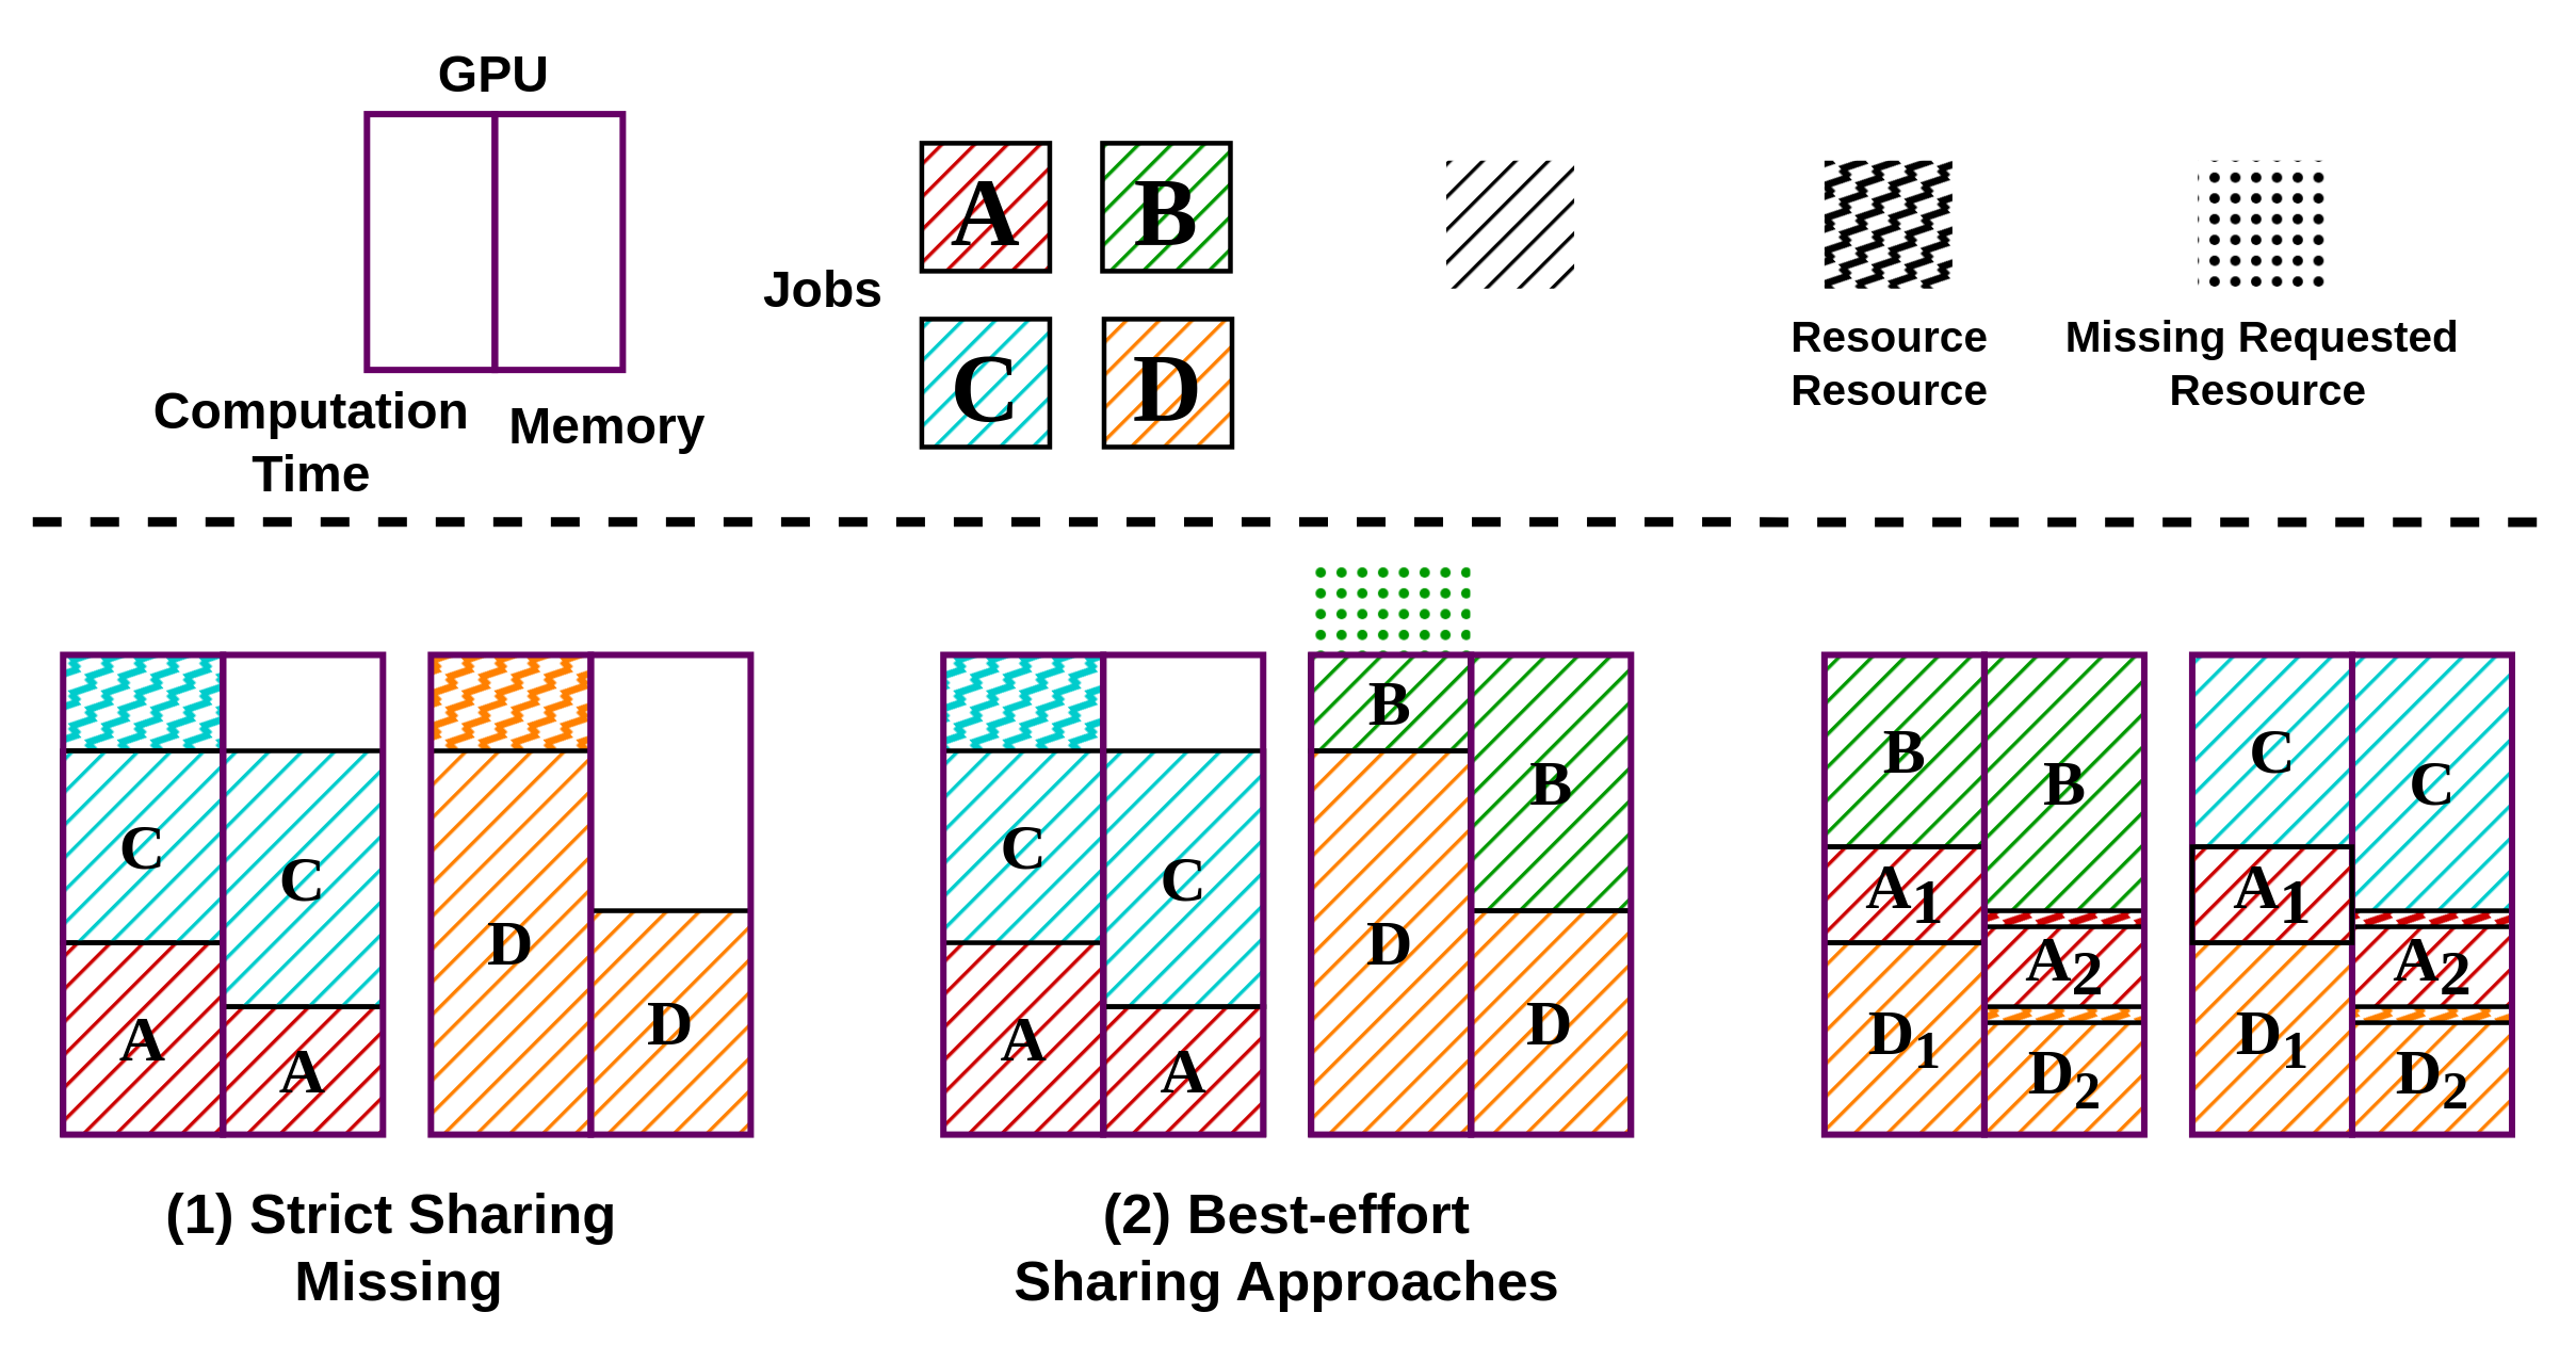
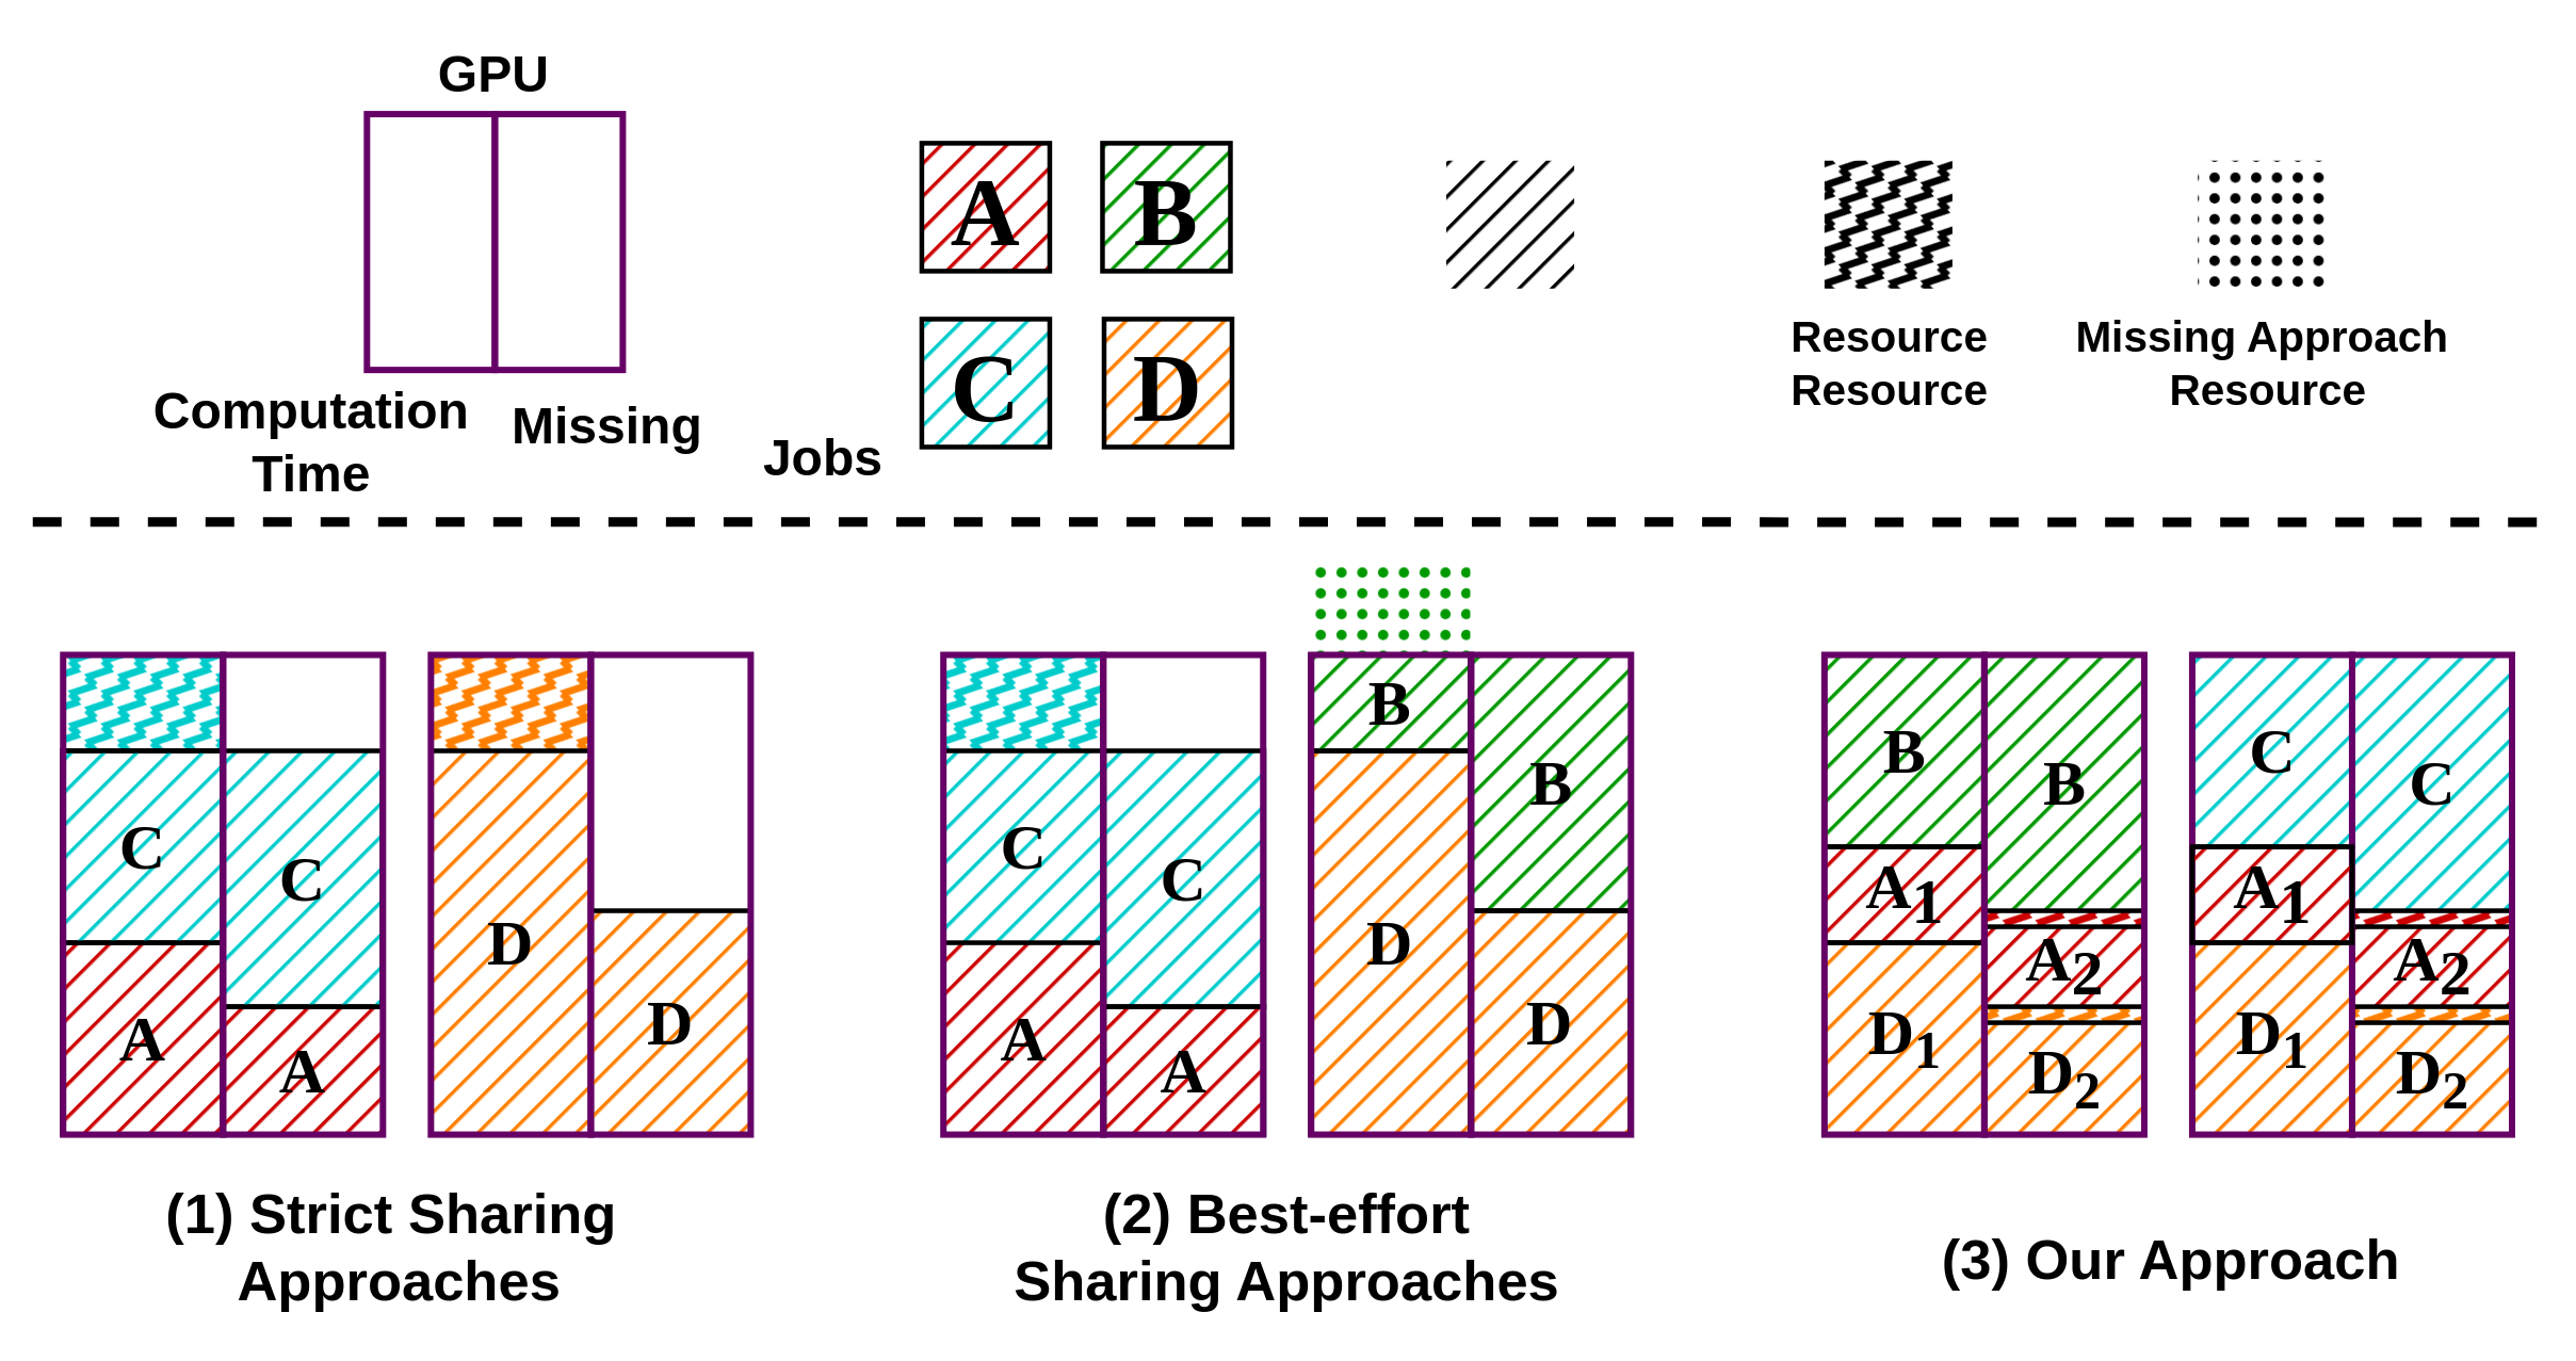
- <mxCell id="49" value="Jobs" style="text;html=1;align=center;verticalAlign=middle;resizable=0;points=[];autosize=1;strokeColor=none;fillColor=none;fontSize=32;fontStyle=1" parent="1" vertex="1"><mxGeometry x="464" y="155.8" width="100" height="50" as="geometry" /></mxCell>
+ <mxCell id="49" value="Jobs" style="text;html=1;align=center;verticalAlign=middle;resizable=0;points=[];autosize=1;strokeColor=none;fillColor=none;fontSize=32;fontStyle=1" parent="1" vertex="1"><mxGeometry x="464" y="260.8" width="100" height="50" as="geometry" /></mxCell>
- <mxCell id="66" value="Missing Requested&lt;br style=&quot;font-size: 27px;&quot;&gt;&amp;nbsp;Resource" style="text;html=1;align=center;verticalAlign=middle;resizable=0;points=[];autosize=1;strokeColor=none;fillColor=none;fontSize=27;fontStyle=1" parent="1" vertex="1"><mxGeometry x="1279" y="186.7" width="270" height="80" as="geometry" /></mxCell>
+ <mxCell id="66" value="Missing Approach&lt;br style=&quot;font-size: 27px;&quot;&gt;&amp;nbsp;Resource" style="text;html=1;align=center;verticalAlign=middle;resizable=0;points=[];autosize=1;strokeColor=none;fillColor=none;fontSize=27;fontStyle=1" parent="1" vertex="1"><mxGeometry x="1279" y="186.7" width="270" height="80" as="geometry" /></mxCell>
- <mxCell id="61" value="Memory&lt;br style=&quot;font-size: 32px;&quot;&gt;" style="text;html=1;align=center;verticalAlign=middle;resizable=0;points=[];autosize=1;strokeColor=none;fillColor=none;fontSize=32;fontStyle=1" parent="1" vertex="1"><mxGeometry x="303.999" y="240.801" width="150" height="50" as="geometry" /></mxCell>
+ <mxCell id="61" value="Missing&lt;br style=&quot;font-size: 32px;&quot;&gt;" style="text;html=1;align=center;verticalAlign=middle;resizable=0;points=[];autosize=1;strokeColor=none;fillColor=none;fontSize=32;fontStyle=1" parent="1" vertex="1"><mxGeometry x="303.999" y="240.801" width="150" height="50" as="geometry" /></mxCell>
- <mxCell id="52" value="&lt;font style=&quot;font-size: 35px;&quot;&gt;(1) Strict Sharing&lt;br&gt;&amp;nbsp;Missing&lt;/font&gt;" style="text;html=1;align=center;verticalAlign=middle;resizable=0;points=[];autosize=1;strokeColor=none;fillColor=none;fontStyle=1;fontSize=35;" parent="1" vertex="1"><mxGeometry x="89" y="729" width="310" height="100" as="geometry" /></mxCell>
+ <mxCell id="52" value="&lt;font style=&quot;font-size: 35px;&quot;&gt;(1) Strict Sharing&lt;br&gt;&amp;nbsp;Approaches&lt;/font&gt;" style="text;html=1;align=center;verticalAlign=middle;resizable=0;points=[];autosize=1;strokeColor=none;fillColor=none;fontStyle=1;fontSize=35;" parent="1" vertex="1"><mxGeometry x="89" y="729" width="310" height="100" as="geometry" /></mxCell>
+ <mxCell id="64" value="&lt;font style=&quot;font-size: 35px;&quot;&gt;(3) Our Approach&lt;/font&gt;" style="text;html=1;align=center;verticalAlign=middle;resizable=0;points=[];autosize=1;strokeColor=none;fillColor=none;fontStyle=1;fontSize=60;" parent="1" vertex="1"><mxGeometry x="1202" y="734" width="310" height="90" as="geometry" /></mxCell>
